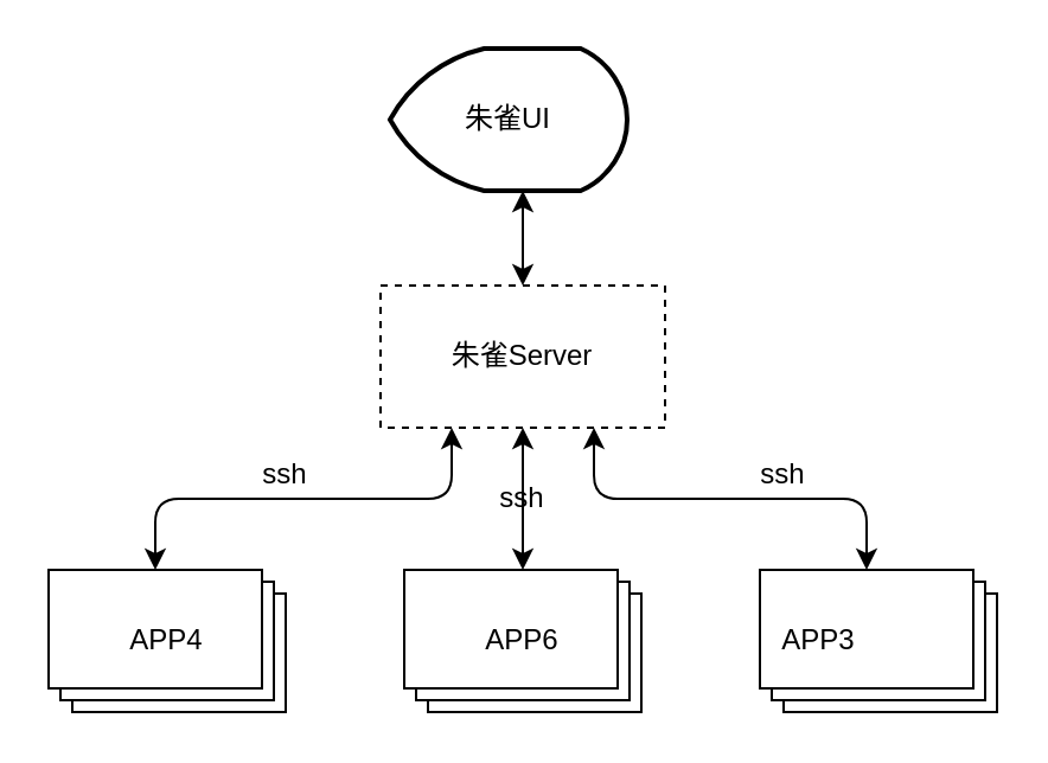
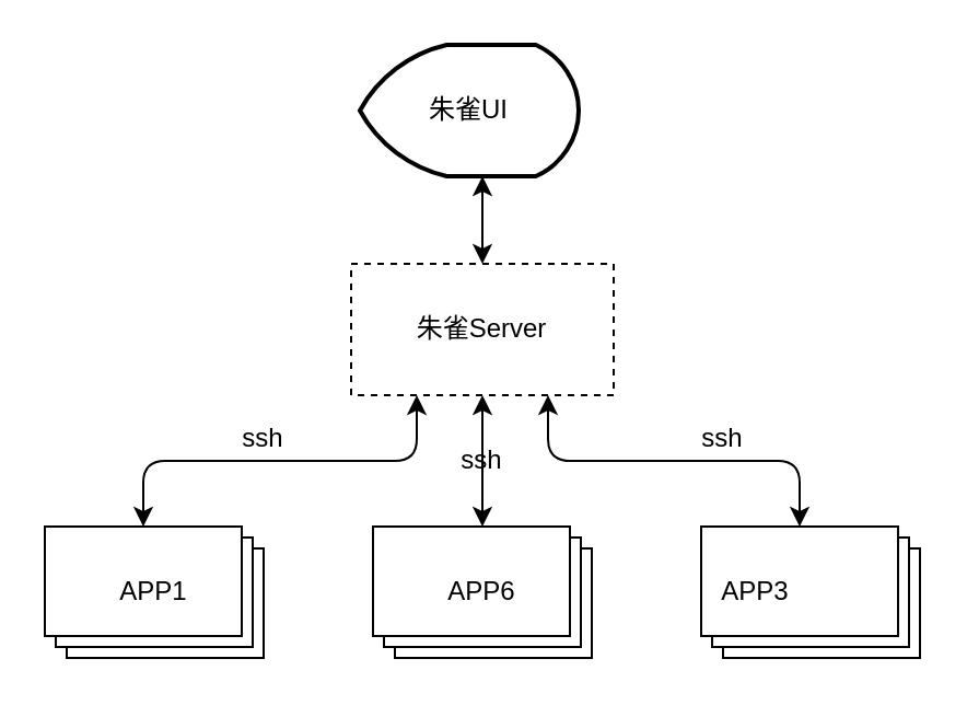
- <mxCell id="7" value="APP4" style="text;html=1;strokeColor=none;fillColor=none;align=center;verticalAlign=middle;whiteSpace=wrap;rounded=0;" parent="1" vertex="1"><mxGeometry x="50" y="260" width="40" height="20" as="geometry" /></mxCell>
+ <mxCell id="7" value="APP1" style="text;html=1;strokeColor=none;fillColor=none;align=center;verticalAlign=middle;whiteSpace=wrap;rounded=0;" parent="1" vertex="1"><mxGeometry x="50" y="260" width="40" height="20" as="geometry" /></mxCell>
